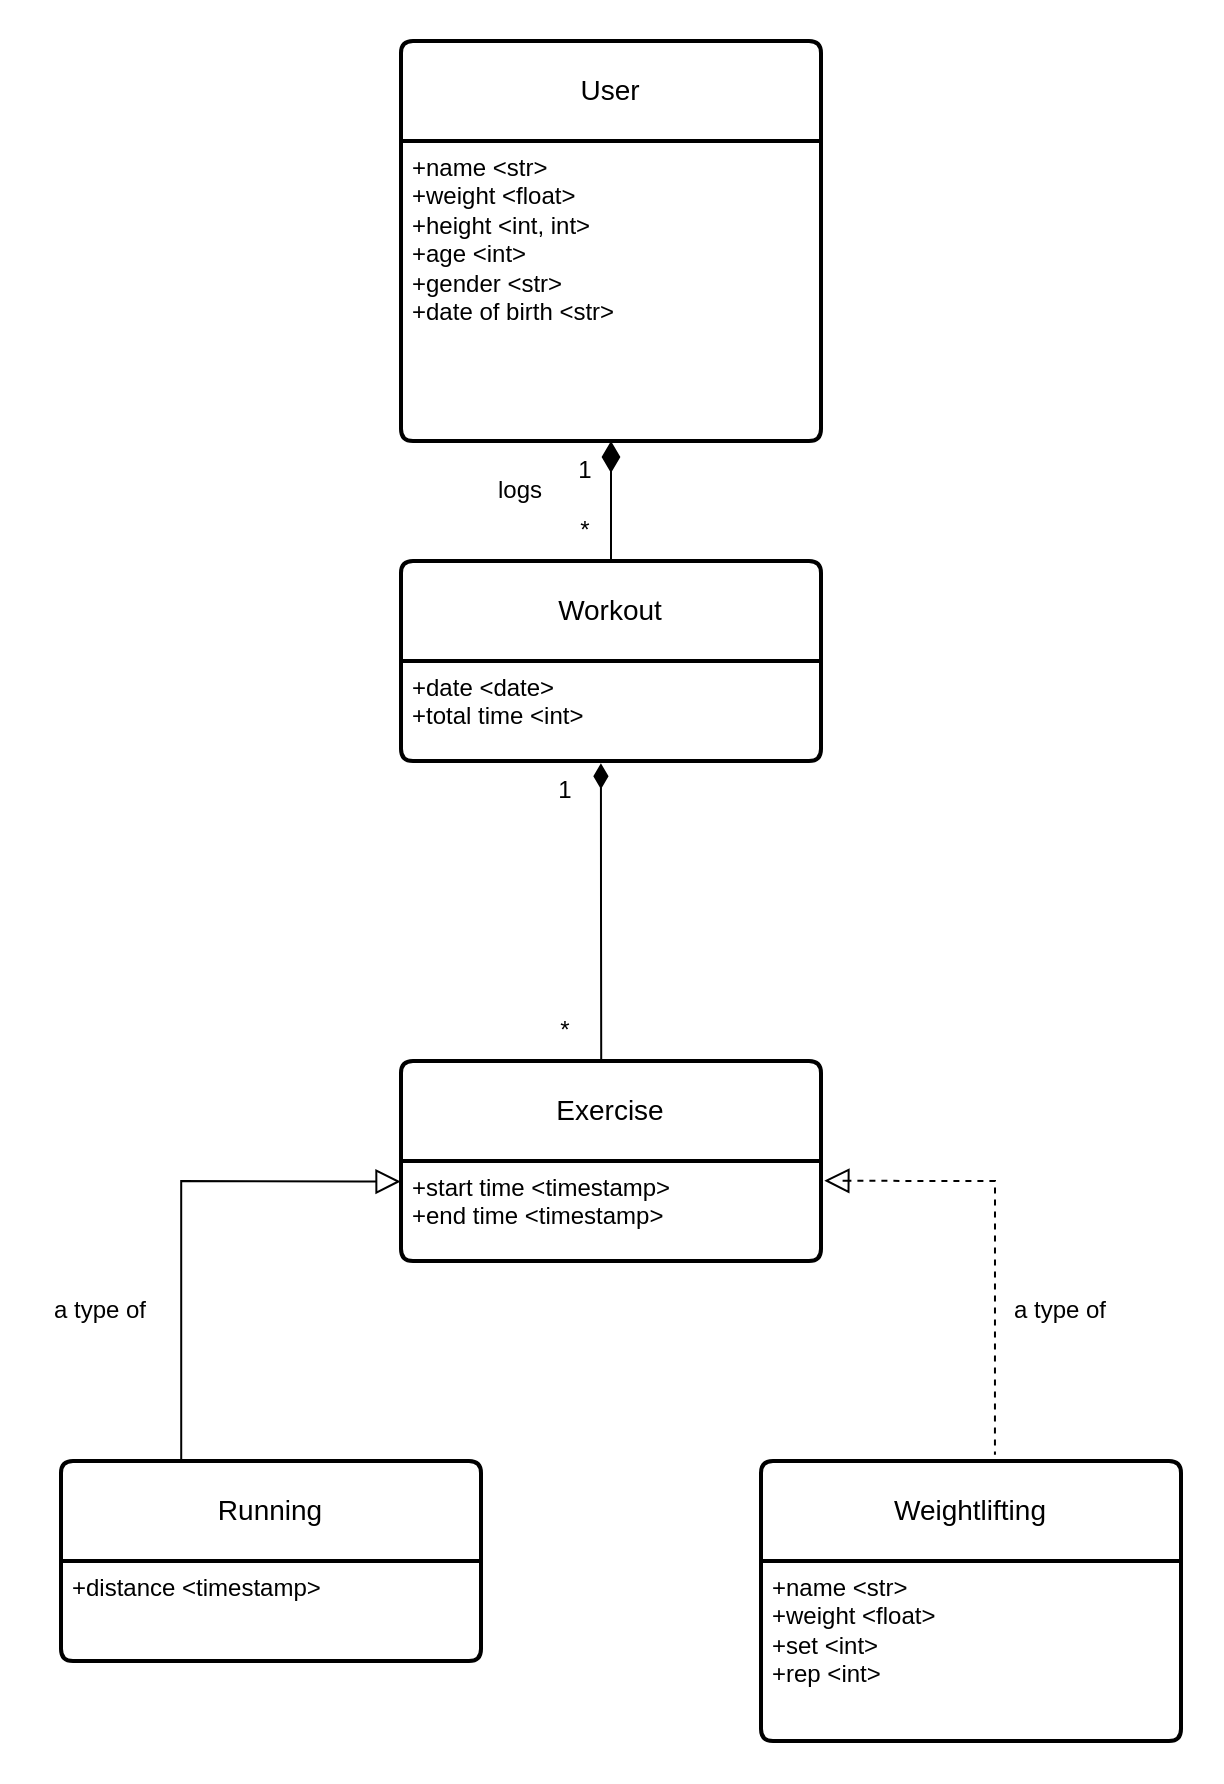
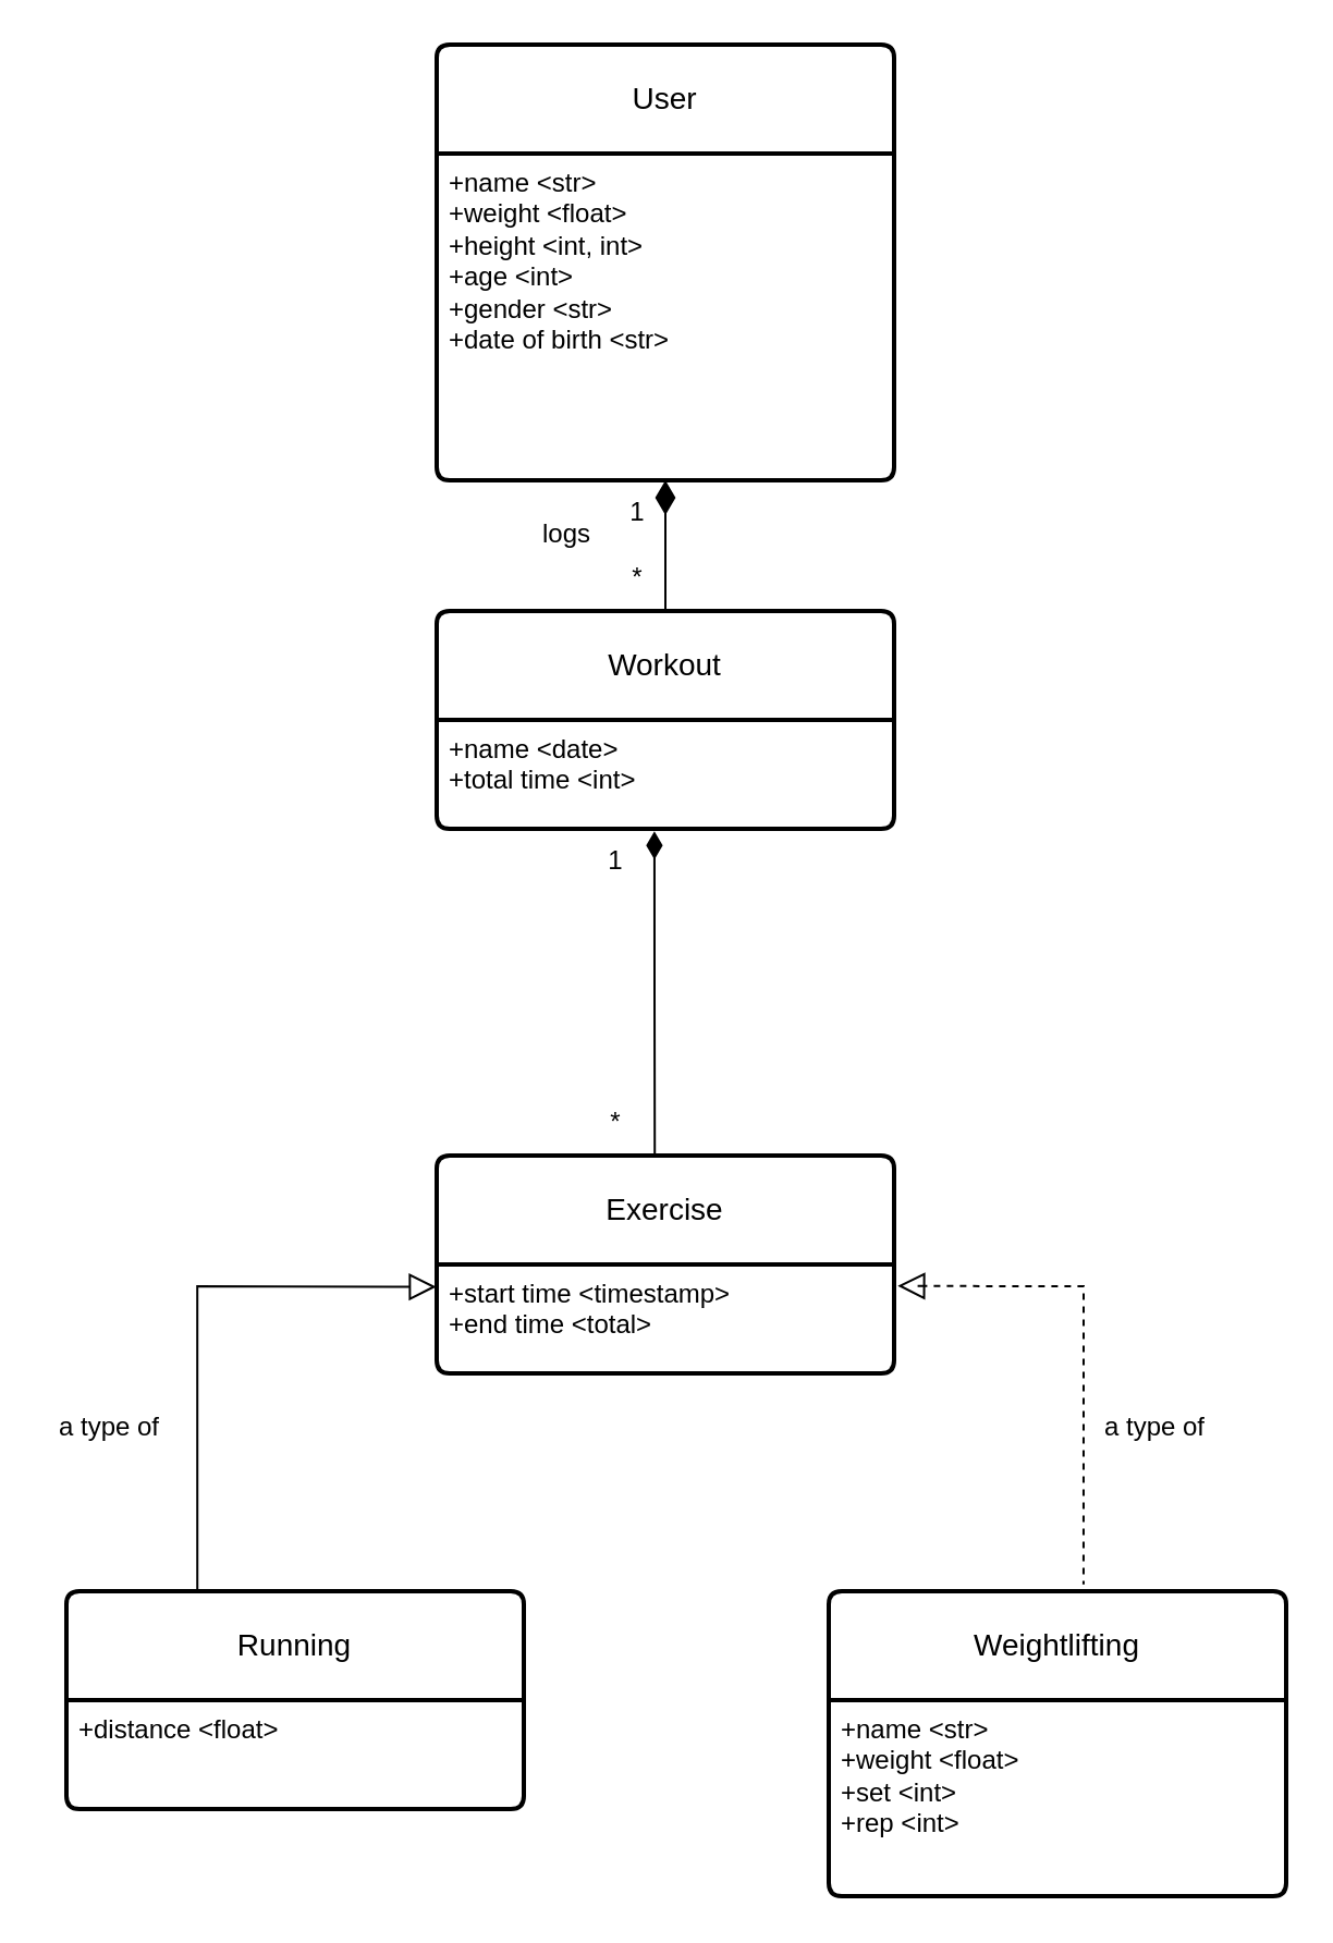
- <mxCell id="17" value="+date &amp;lt;date&amp;gt;&lt;br&gt;+total time &amp;lt;int&amp;gt;" style="align=left;strokeColor=none;fillColor=none;spacingLeft=4;fontSize=12;verticalAlign=top;resizable=0;rotatable=0;part=1;html=1;" vertex="1" parent="16"><mxGeometry y="50" width="210" height="50" as="geometry" /></mxCell>
+ <mxCell id="17" value="+name &amp;lt;date&amp;gt;&lt;br&gt;+total time &amp;lt;int&amp;gt;" style="align=left;strokeColor=none;fillColor=none;spacingLeft=4;fontSize=12;verticalAlign=top;resizable=0;rotatable=0;part=1;html=1;" vertex="1" parent="16"><mxGeometry y="50" width="210" height="50" as="geometry" /></mxCell>
- <mxCell id="5" value="+start time &amp;lt;timestamp&amp;gt;&lt;br&gt;+end time &amp;lt;timestamp&amp;gt;" style="align=left;strokeColor=none;fillColor=none;spacingLeft=4;fontSize=12;verticalAlign=top;resizable=0;rotatable=0;part=1;html=1;" vertex="1" parent="4"><mxGeometry y="50" width="210" height="50" as="geometry" /></mxCell>
+ <mxCell id="5" value="+start time &amp;lt;timestamp&amp;gt;&lt;br&gt;+end time &amp;lt;total&amp;gt;" style="align=left;strokeColor=none;fillColor=none;spacingLeft=4;fontSize=12;verticalAlign=top;resizable=0;rotatable=0;part=1;html=1;" vertex="1" parent="4"><mxGeometry y="50" width="210" height="50" as="geometry" /></mxCell>
- <mxCell id="7" value="+distance &amp;lt;timestamp&amp;gt;" style="align=left;strokeColor=none;fillColor=none;spacingLeft=4;fontSize=12;verticalAlign=top;resizable=0;rotatable=0;part=1;html=1;" vertex="1" parent="6"><mxGeometry y="50" width="210" height="50" as="geometry" /></mxCell>
+ <mxCell id="7" value="+distance &amp;lt;float&amp;gt;" style="align=left;strokeColor=none;fillColor=none;spacingLeft=4;fontSize=12;verticalAlign=top;resizable=0;rotatable=0;part=1;html=1;" vertex="1" parent="6"><mxGeometry y="50" width="210" height="50" as="geometry" /></mxCell>
